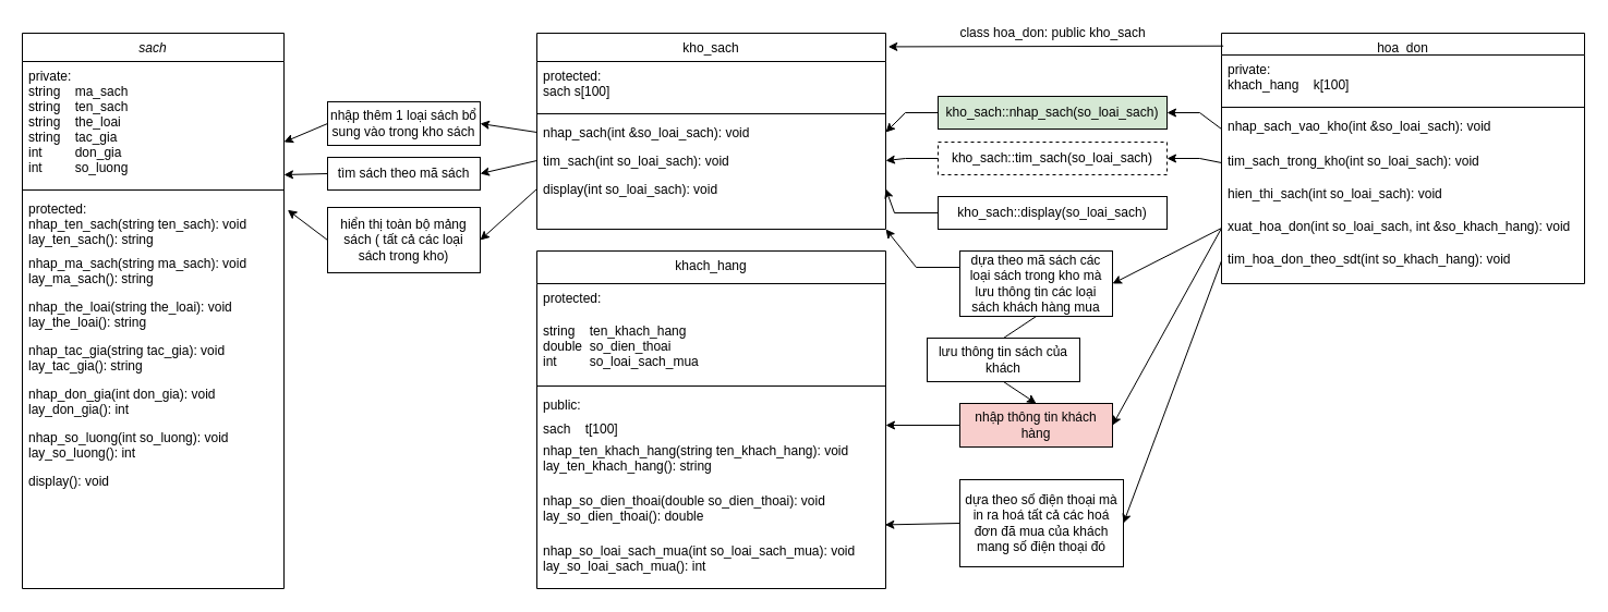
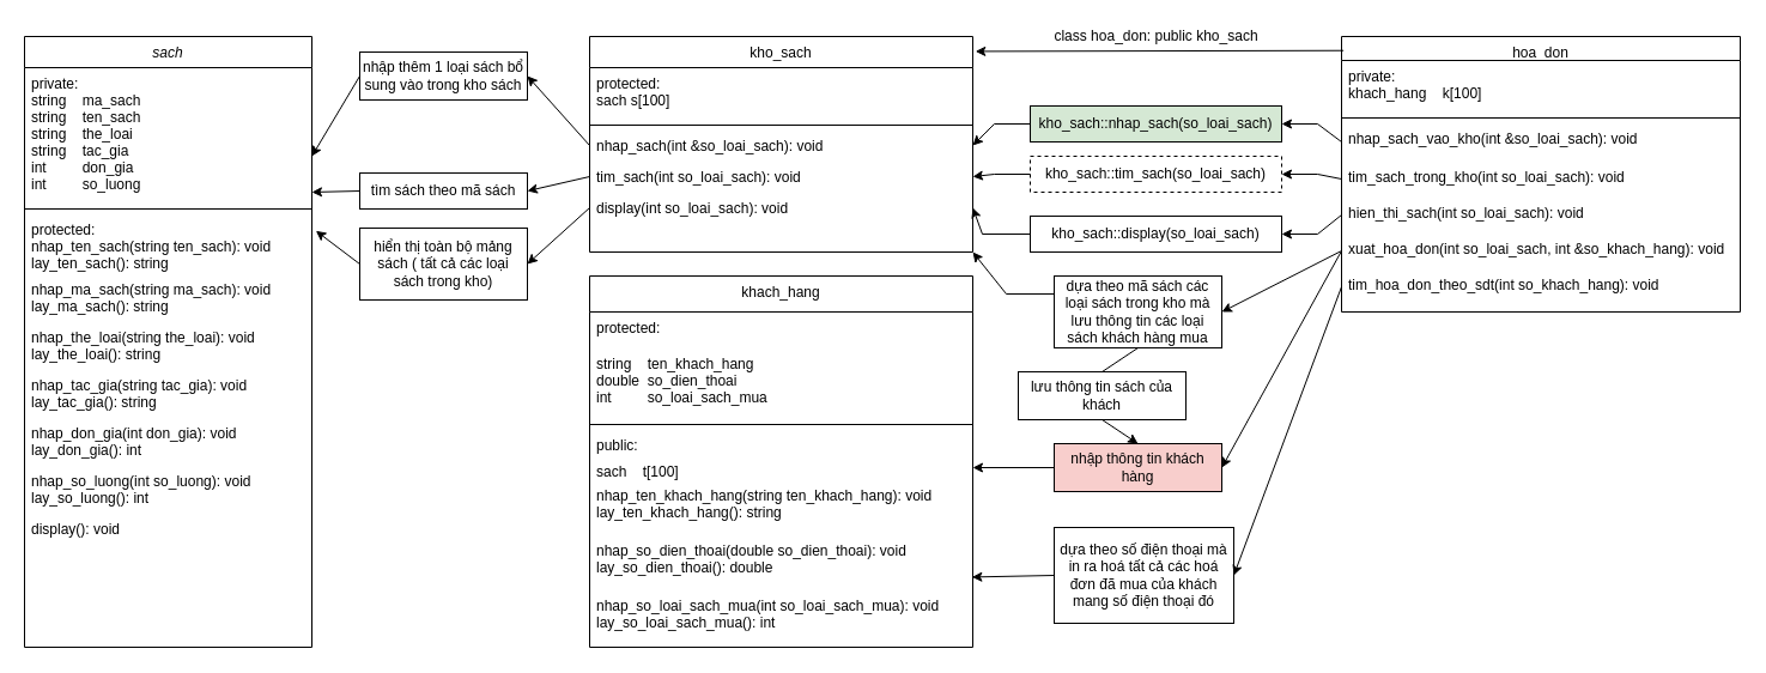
- <mxCell id="46" value="nhập thêm 1 loại sách bổ sung vào trong kho sách" style="rounded=0;whiteSpace=wrap;html=1;" vertex="1" parent="1"><mxGeometry x="300" y="93" width="140" height="40" as="geometry" /></mxCell>
+ <mxCell id="46" value="nhập thêm 1 loại sách bổ sung vào trong kho sách" style="rounded=0;whiteSpace=wrap;html=1;" vertex="1" parent="1"><mxGeometry x="300" y="43" width="140" height="40" as="geometry" /></mxCell>
+ <mxCell id="45" value="" style="endArrow=classic;html=1;rounded=0;entryX=1;entryY=0.5;entryDx=0;entryDy=0;exitX=0;exitY=0.5;exitDx=0;exitDy=0;" edge="1" parent="1" source="26" target="39"><mxGeometry width="50" height="50" relative="1" as="geometry"><mxPoint x="740" y="290" as="sourcePoint" /><mxPoint x="790" y="240" as="targetPoint" /><Array as="points"><mxPoint x="1100" y="195" /></Array></mxGeometry></mxCell>
